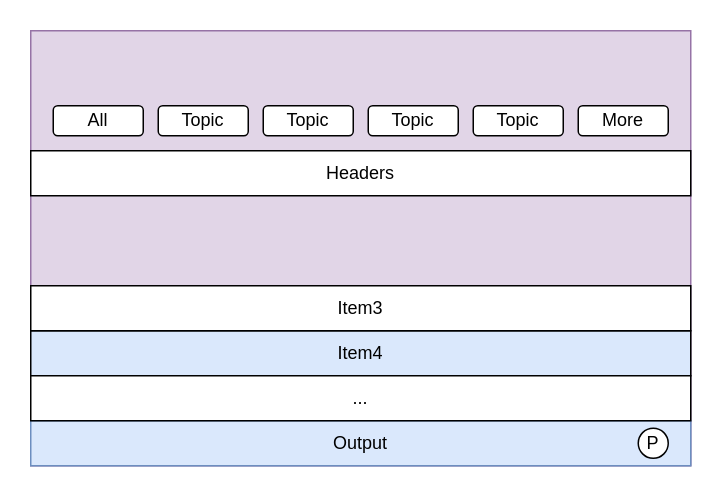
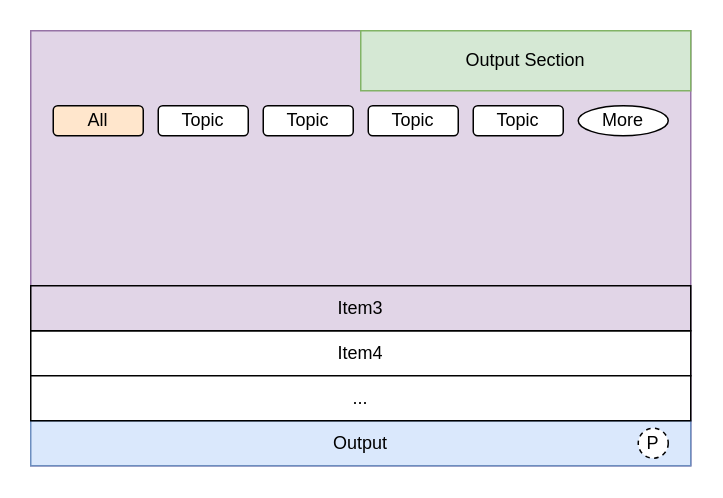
+ <mxCell id="3" value="Output Section" style="rounded=0;whiteSpace=wrap;html=1;fillColor=#d5e8d4;strokeColor=#82b366;" vertex="1" parent="1"><mxGeometry x="240" y="20" width="220" height="40" as="geometry" /></mxCell>
- <mxCell id="4" value="All" style="rounded=1;whiteSpace=wrap;html=1;" vertex="1" parent="1"><mxGeometry x="35" y="70" width="60" height="20" as="geometry" /></mxCell>
+ <mxCell id="4" value="All" style="rounded=1;whiteSpace=wrap;html=1;fillColor=#ffe6cc;" vertex="1" parent="1"><mxGeometry x="35" y="70" width="60" height="20" as="geometry" /></mxCell>
- <mxCell id="9" value="More" style="rounded=1;whiteSpace=wrap;html=1;" vertex="1" parent="1"><mxGeometry x="385" y="70" width="60" height="20" as="geometry" /></mxCell>
+ <mxCell id="9" value="More" style="ellipse;whiteSpace=wrap;html=1;" vertex="1" parent="1"><mxGeometry x="385" y="70" width="60" height="20" as="geometry" /></mxCell>
- <mxCell id="12" value="Headers" style="rounded=0;whiteSpace=wrap;html=1;" vertex="1" parent="1"><mxGeometry x="20" y="100" width="440" height="30" as="geometry" /></mxCell>
- <mxCell id="14" value="Item3" style="rounded=0;whiteSpace=wrap;html=1;" vertex="1" parent="1"><mxGeometry x="20" y="190" width="440" height="30" as="geometry" /></mxCell>
+ <mxCell id="14" value="Item3" style="rounded=0;whiteSpace=wrap;html=1;fillColor=#e1d5e7;" vertex="1" parent="1"><mxGeometry x="20" y="190" width="440" height="30" as="geometry" /></mxCell>
- <mxCell id="13" value="Item4" style="rounded=0;whiteSpace=wrap;html=1;fillColor=#dae8fc;" vertex="1" parent="1"><mxGeometry x="20" y="220" width="440" height="30" as="geometry" /></mxCell>
+ <mxCell id="13" value="Item4" style="rounded=0;whiteSpace=wrap;html=1;" vertex="1" parent="1"><mxGeometry x="20" y="220" width="440" height="30" as="geometry" /></mxCell>
- <mxCell id="11" value="P" style="ellipse;whiteSpace=wrap;html=1;aspect=fixed;" vertex="1" parent="1"><mxGeometry x="425" y="285" width="20" height="20" as="geometry" /></mxCell>
+ <mxCell id="11" value="P" style="ellipse;whiteSpace=wrap;html=1;aspect=fixed;dashed=1;" vertex="1" parent="1"><mxGeometry x="425" y="285" width="20" height="20" as="geometry" /></mxCell>
